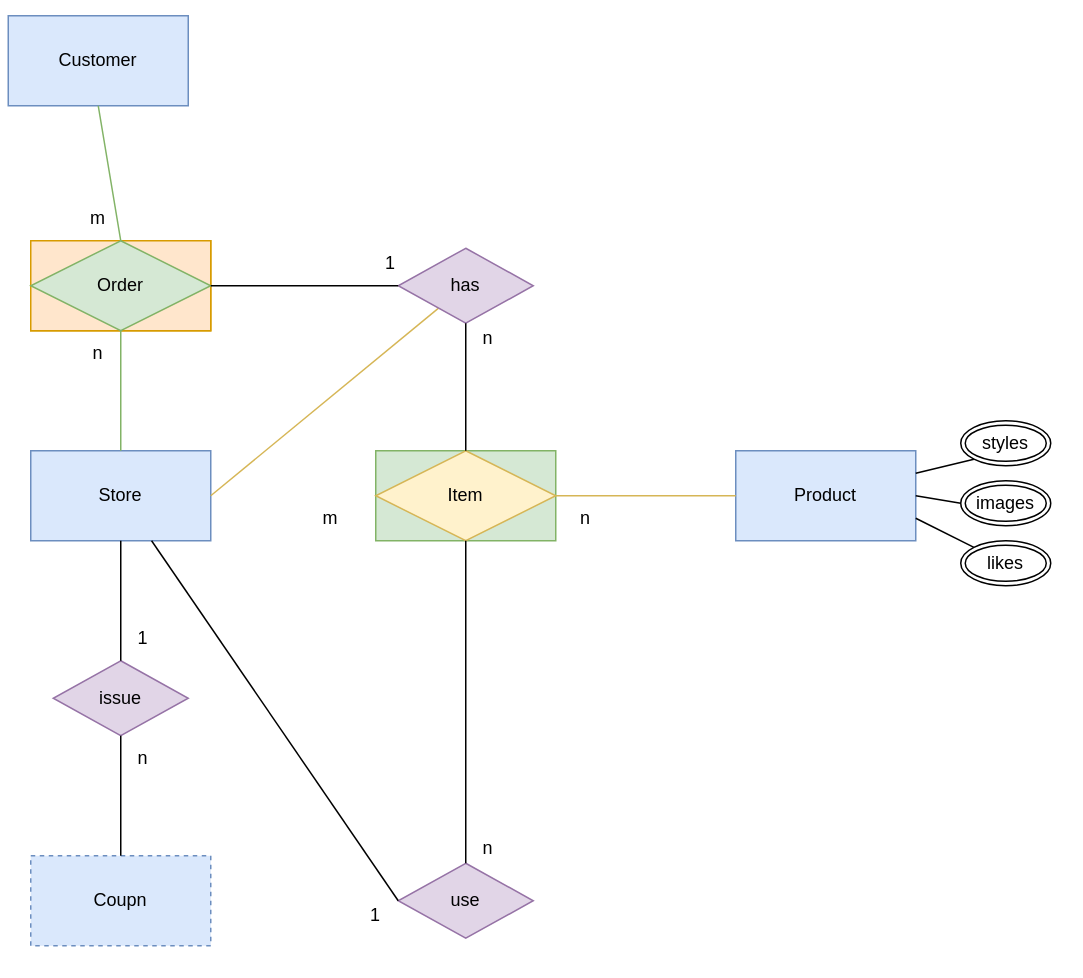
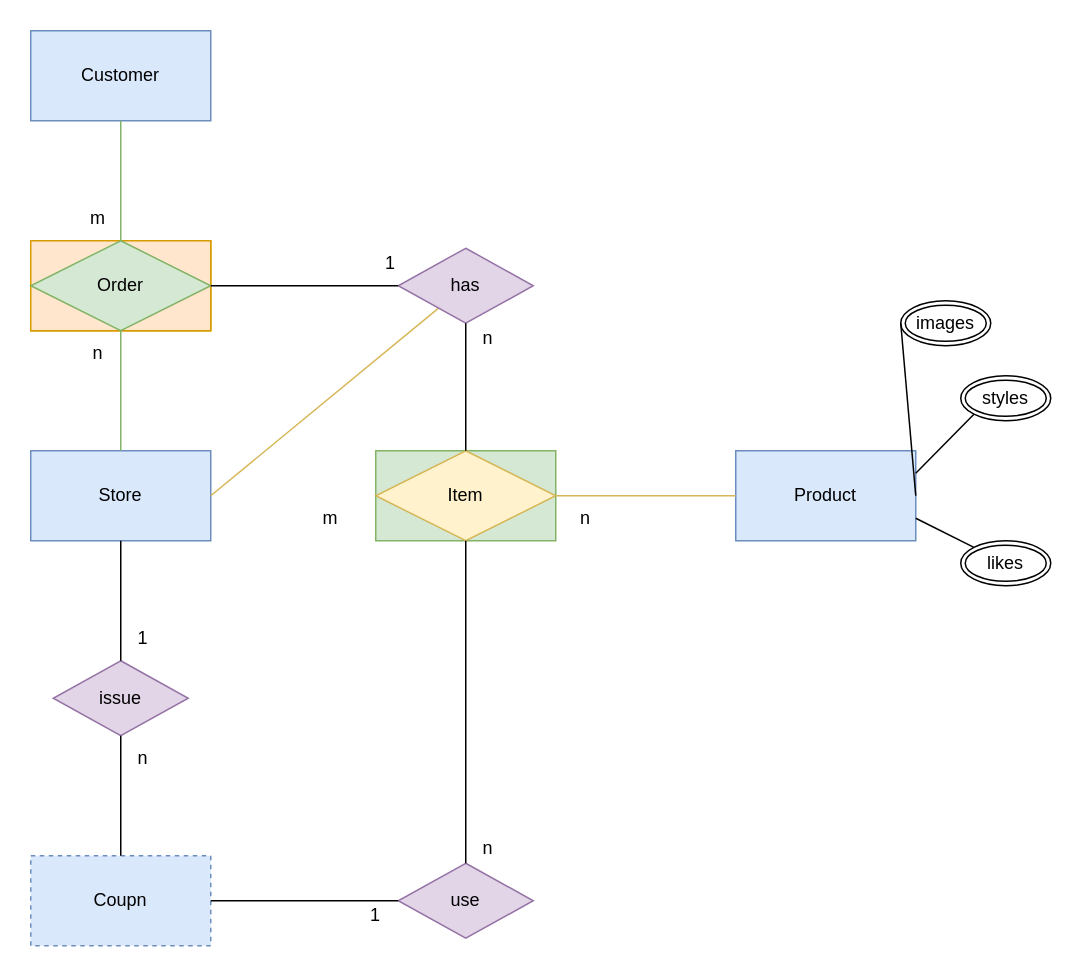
- <mxCell id="22" value="Customer" style="rounded=0;whiteSpace=wrap;html=1;fillColor=#dae8fc;strokeColor=#6c8ebf;" parent="1" vertex="1"><mxGeometry x="5" y="10" width="120" height="60" as="geometry" /></mxCell>
+ <mxCell id="22" value="Customer" style="rounded=0;whiteSpace=wrap;html=1;fillColor=#dae8fc;strokeColor=#6c8ebf;" parent="1" vertex="1"><mxGeometry x="20" y="20" width="120" height="60" as="geometry" /></mxCell>
- <mxCell id="37" value="styles" style="ellipse;shape=doubleEllipse;margin=3;whiteSpace=wrap;html=1;align=center;shadow=0;sketch=0;gradientColor=none;" parent="1" vertex="1"><mxGeometry x="640" y="280" width="60" height="30" as="geometry" /></mxCell>
+ <mxCell id="37" value="styles" style="ellipse;shape=doubleEllipse;margin=3;whiteSpace=wrap;html=1;align=center;shadow=0;sketch=0;gradientColor=none;" parent="1" vertex="1"><mxGeometry x="640" y="250" width="60" height="30" as="geometry" /></mxCell>
- <mxCell id="36" value="images" style="ellipse;shape=doubleEllipse;margin=3;whiteSpace=wrap;html=1;align=center;shadow=0;sketch=0;gradientColor=none;" parent="1" vertex="1"><mxGeometry x="640" y="320" width="60" height="30" as="geometry" /></mxCell>
+ <mxCell id="36" value="images" style="ellipse;shape=doubleEllipse;margin=3;whiteSpace=wrap;html=1;align=center;shadow=0;sketch=0;gradientColor=none;" parent="1" vertex="1"><mxGeometry x="600" y="200" width="60" height="30" as="geometry" /></mxCell>
- <mxCell id="19" value="" style="endArrow=none;html=1;rounded=0;exitX=0;exitY=0.5;exitDx=0;exitDy=0;" parent="1" source="17" target="2" edge="1"><mxGeometry width="50" height="50" relative="1" as="geometry"><mxPoint x="320" y="585" as="sourcePoint" /><mxPoint x="320" y="370" as="targetPoint" /></mxGeometry></mxCell>
+ <mxCell id="19" value="" style="endArrow=none;html=1;rounded=0;exitX=0;exitY=0.5;exitDx=0;exitDy=0;entryX=1;entryY=0.5;entryDx=0;entryDy=0;" parent="1" source="17" target="11" edge="1"><mxGeometry width="50" height="50" relative="1" as="geometry"><mxPoint x="320" y="585" as="sourcePoint" /><mxPoint x="320" y="370" as="targetPoint" /></mxGeometry></mxCell>
